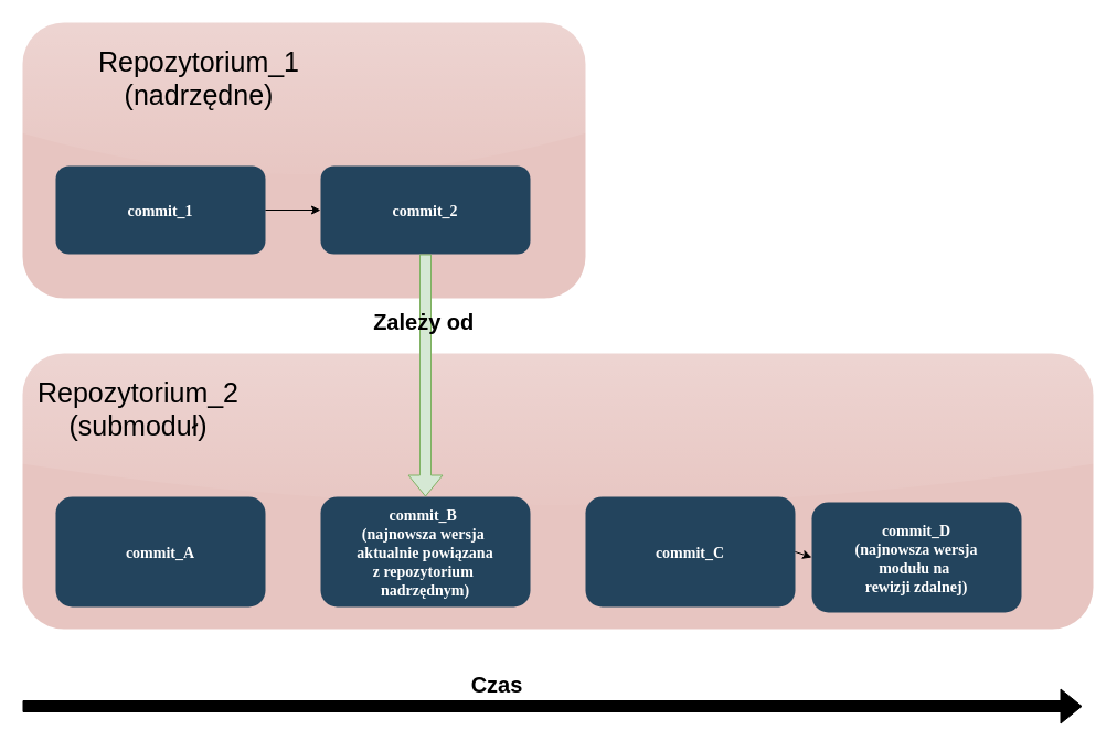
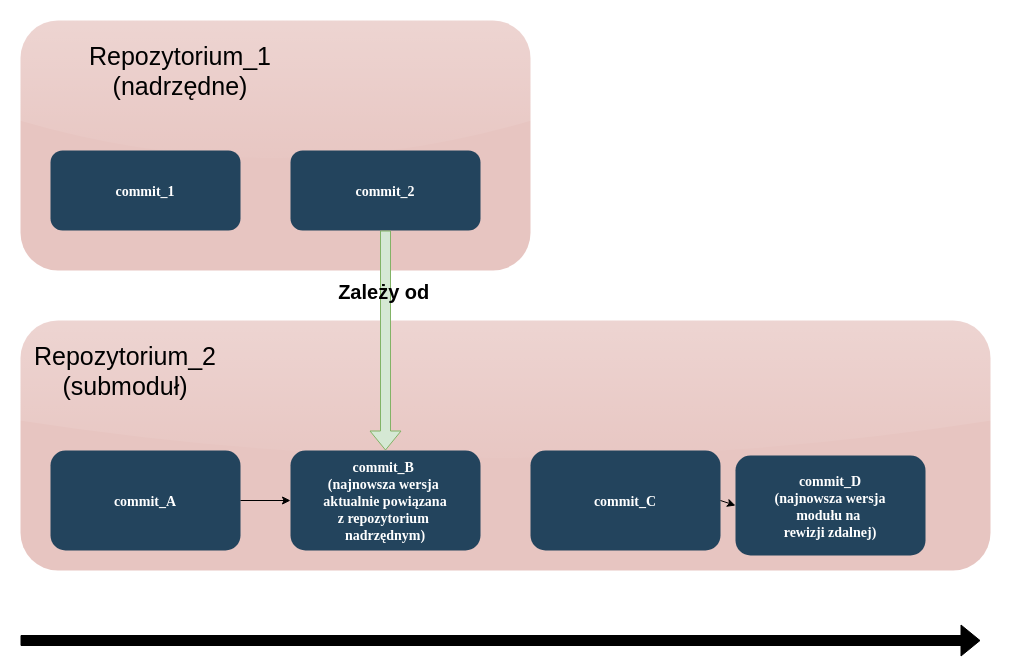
- <mxCell id="14" value="" style="endArrow=classic;html=1;entryX=0;entryY=0.5;entryDx=0;entryDy=0;exitX=1;exitY=0.5;exitDx=0;exitDy=0;" parent="1" source="3" target="4" edge="1"><mxGeometry width="50" height="50" relative="1" as="geometry"><mxPoint x="20" y="620" as="sourcePoint" /><mxPoint x="70" y="590" as="targetPoint" /><Array as="points" /></mxGeometry></mxCell>
+ <mxCell id="12" value="" style="endArrow=classic;html=1;entryX=0;entryY=0.5;entryDx=0;entryDy=0;" parent="1" source="7" target="8" edge="1"><mxGeometry width="50" height="50" relative="1" as="geometry"><mxPoint x="20" y="640" as="sourcePoint" /><mxPoint x="70" y="590" as="targetPoint" /></mxGeometry></mxCell>
- <mxCell id="18" value="&lt;font style=&quot;font-size: 20px&quot;&gt;&lt;b&gt;Czas&lt;/b&gt;&lt;/font&gt;" style="text;html=1;strokeColor=none;fillColor=none;align=center;verticalAlign=middle;whiteSpace=wrap;rounded=0;labelBackgroundColor=none;" parent="1" vertex="1"><mxGeometry x="430" y="610" width="40" height="20" as="geometry" /></mxCell>
